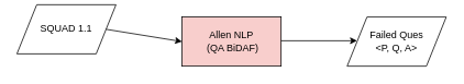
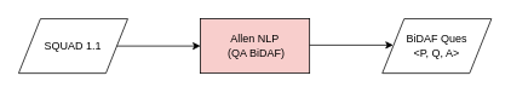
- <mxCell id="2" value="SQUAD 1.1" style="shape=parallelogram;perimeter=parallelogramPerimeter;whiteSpace=wrap;html=1;" vertex="1" parent="1"><mxGeometry x="20" y="5" width="120" height="60" as="geometry" /></mxCell>
+ <mxCell id="2" value="SQUAD 1.1" style="shape=parallelogram;perimeter=parallelogramPerimeter;whiteSpace=wrap;html=1;" vertex="1" parent="1"><mxGeometry x="20" y="20" width="120" height="60" as="geometry" /></mxCell>
- <mxCell id="4" value="Failed Ques &lt;br&gt;&amp;lt;P, Q, A&amp;gt;" style="shape=parallelogram;perimeter=parallelogramPerimeter;whiteSpace=wrap;html=1;" vertex="1" parent="1"><mxGeometry x="420" y="20" width="120" height="60" as="geometry" /></mxCell>
+ <mxCell id="4" value="BiDAF Ques &lt;br&gt;&amp;lt;P, Q, A&amp;gt;" style="shape=parallelogram;perimeter=parallelogramPerimeter;whiteSpace=wrap;html=1;" vertex="1" parent="1"><mxGeometry x="420" y="20" width="120" height="60" as="geometry" /></mxCell>
